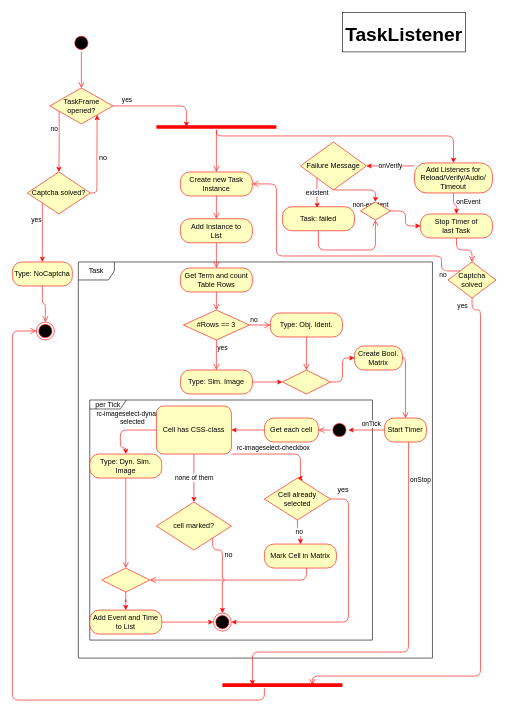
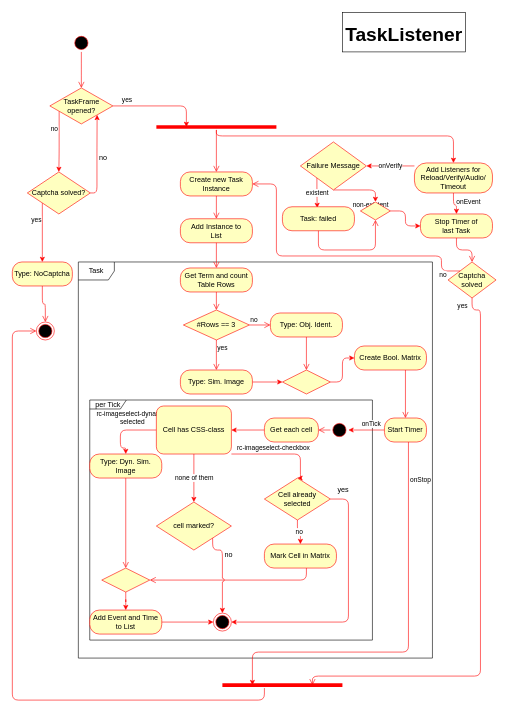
- <mxCell id="72" value="Create Bool. Matrix" style="rounded=1;whiteSpace=wrap;html=1;arcSize=40;fontColor=#000000;fillColor=#ffffc0;strokeColor=#ff0000;" parent="1" vertex="1"><mxGeometry x="590" y="576" width="80" height="40" as="geometry" /></mxCell>
+ <mxCell id="72" value="Create Bool. Matrix" style="rounded=1;whiteSpace=wrap;html=1;arcSize=40;fontColor=#000000;fillColor=#ffffc0;strokeColor=#ff0000;" parent="1" vertex="1"><mxGeometry x="590" y="576" width="120" height="40" as="geometry" /></mxCell>
